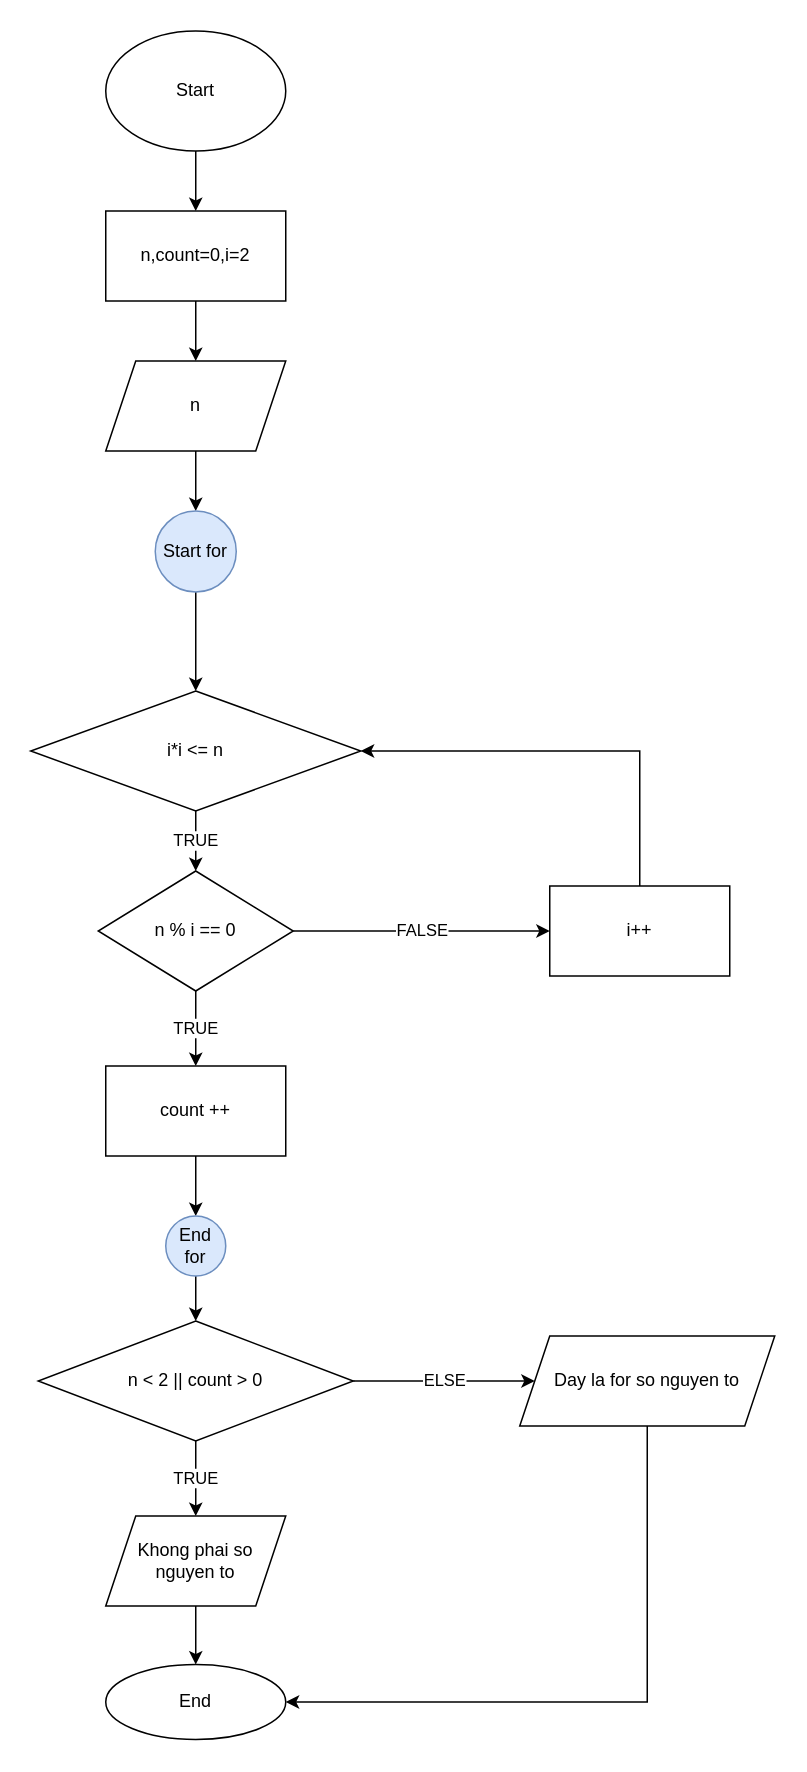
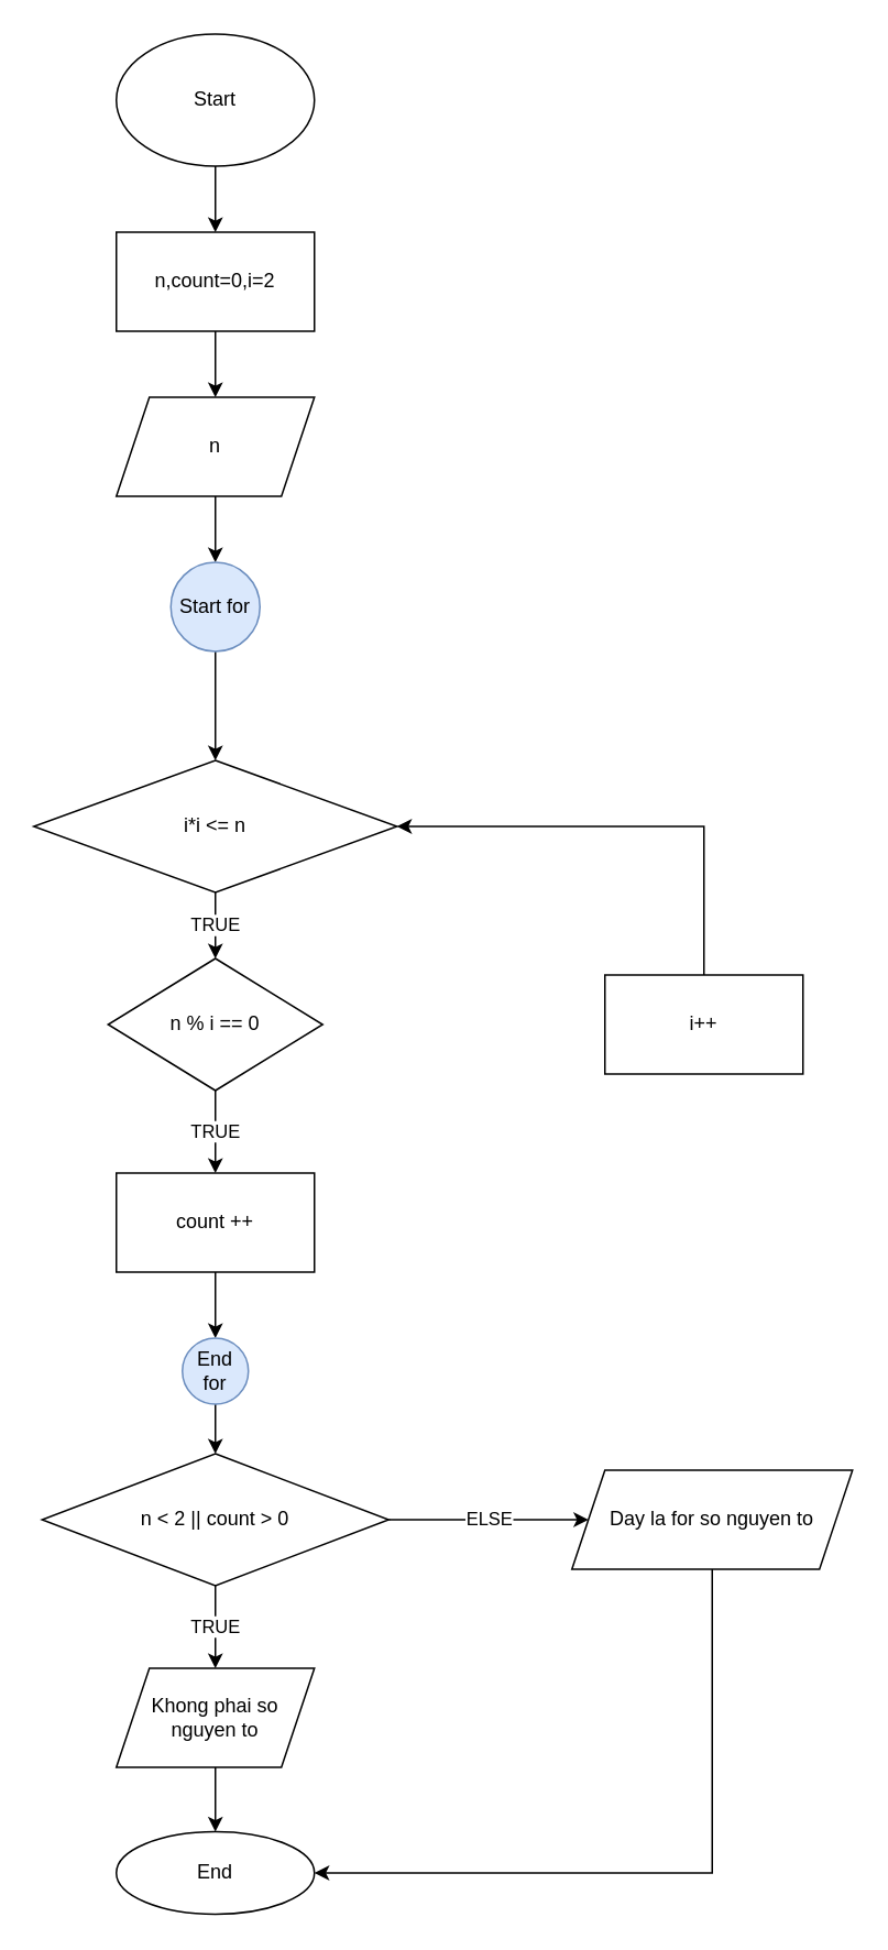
- <mxCell id="13" value="FALSE" style="edgeStyle=orthogonalEdgeStyle;rounded=0;orthogonalLoop=1;jettySize=auto;html=1;exitX=1;exitY=0.5;exitDx=0;exitDy=0;entryX=0;entryY=0.5;entryDx=0;entryDy=0;" edge="1" parent="1" source="14" target="20"><mxGeometry relative="1" as="geometry" /></mxCell>
